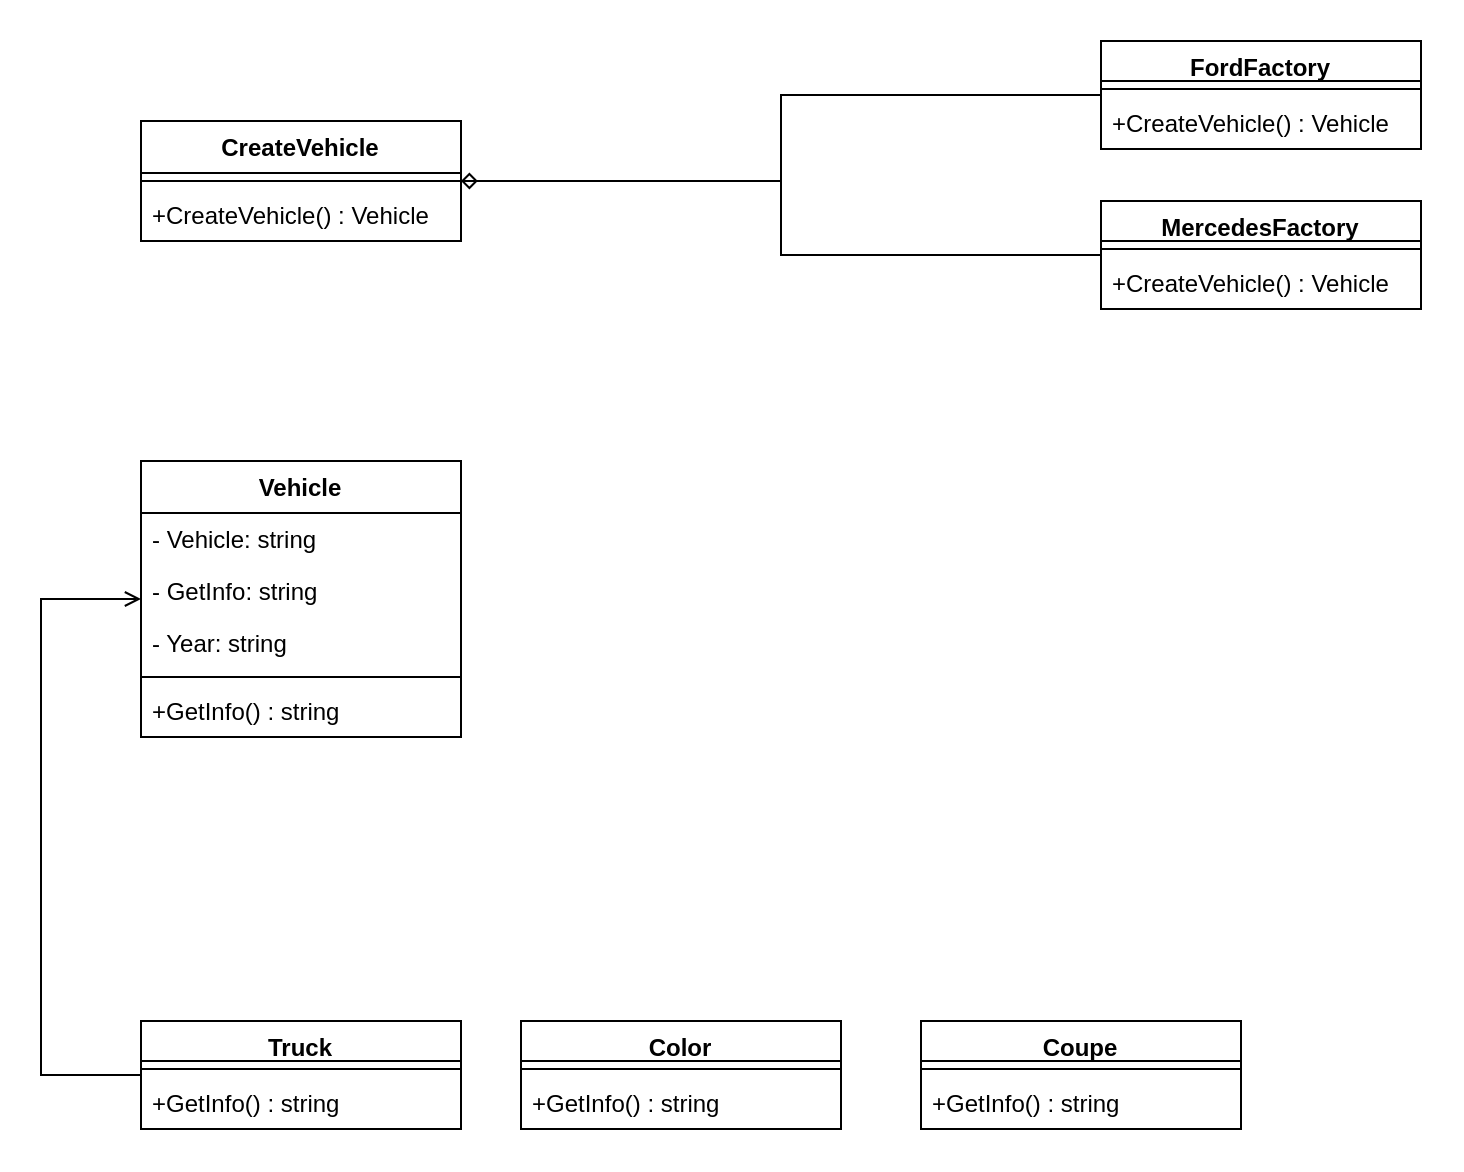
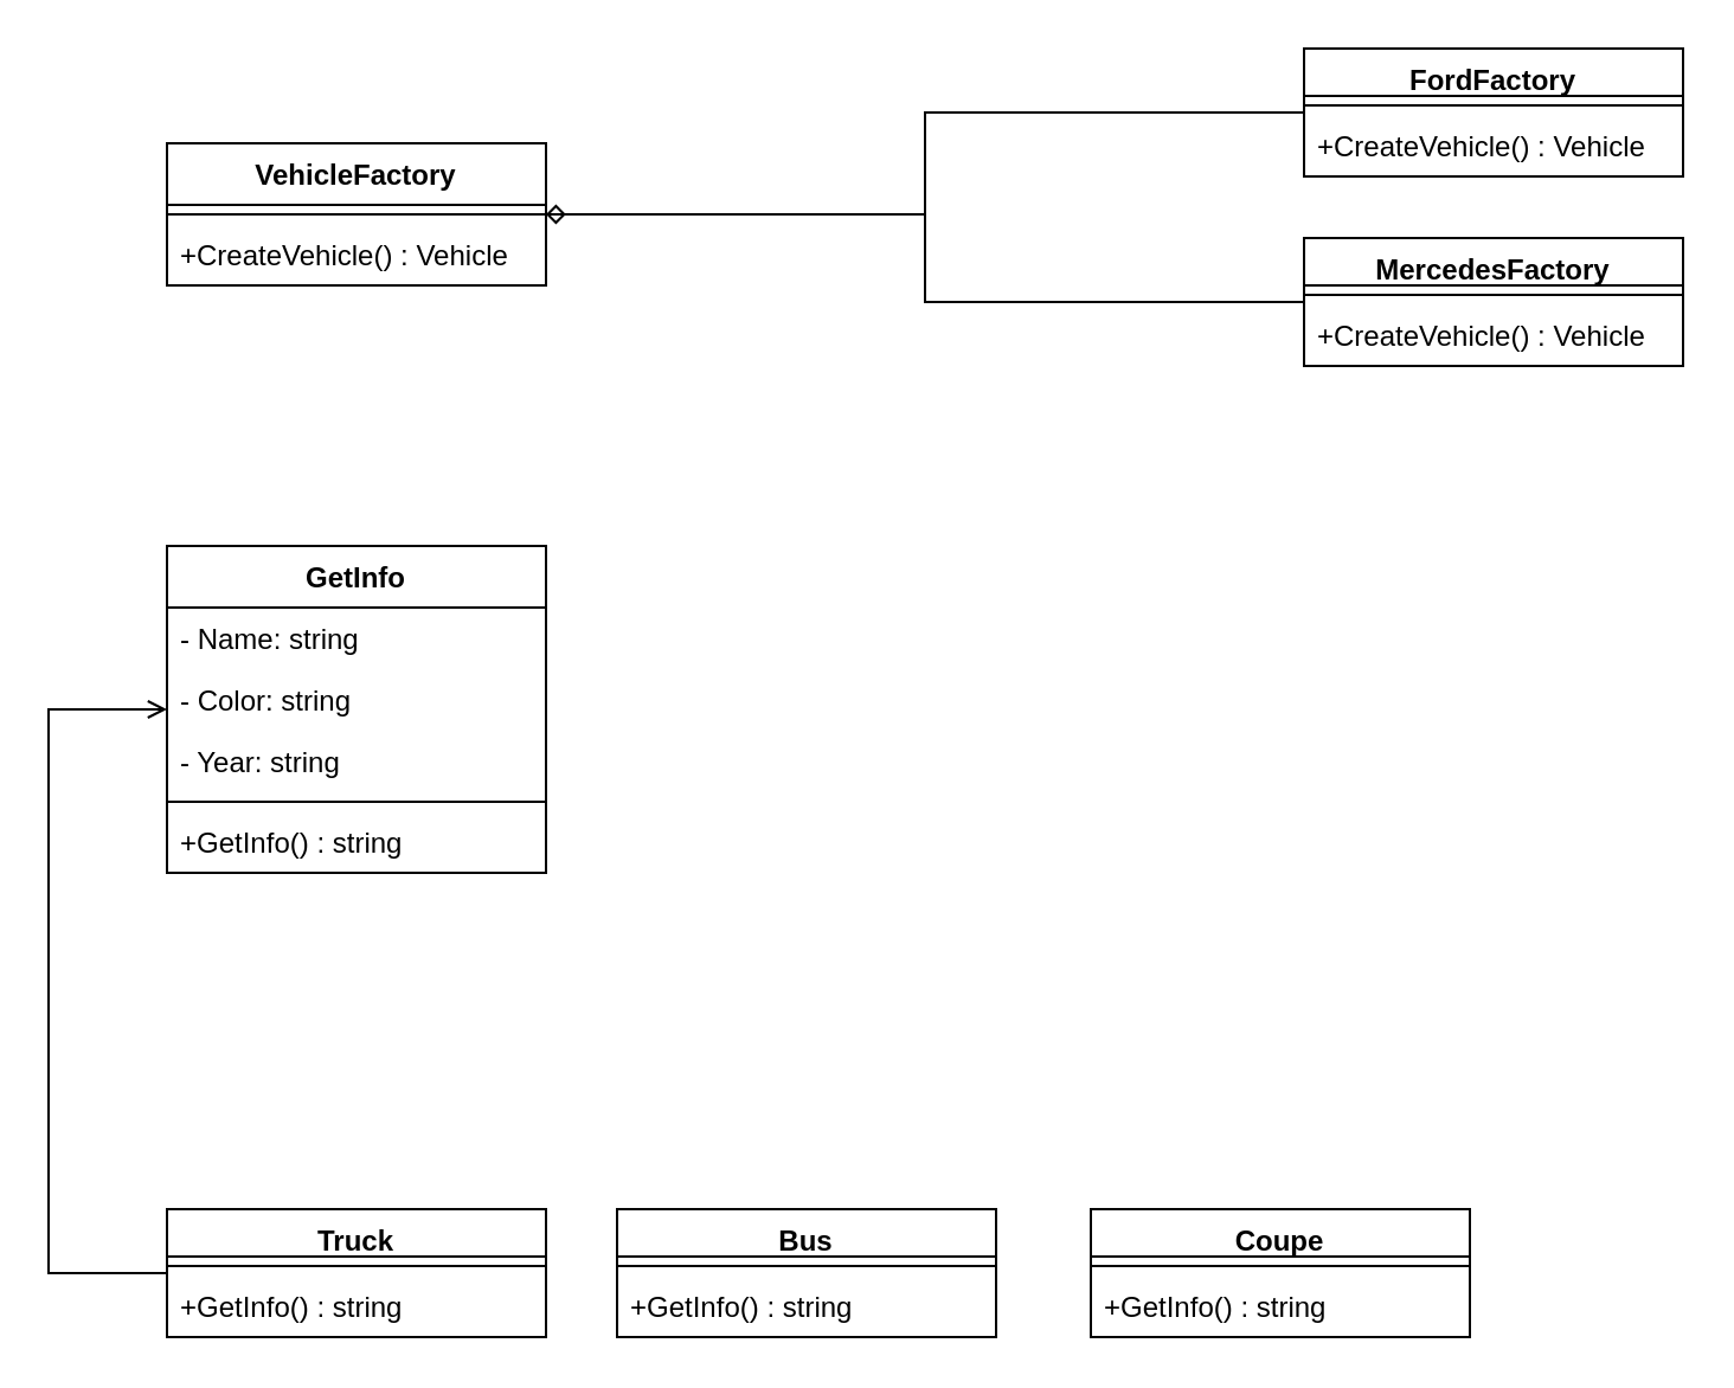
- <mxCell id="8" value="  CreateVehicle " style="swimlane;fontStyle=1;align=center;verticalAlign=top;childLayout=stackLayout;horizontal=1;startSize=26;horizontalStack=0;resizeParent=1;resizeParentMax=0;resizeLast=0;collapsible=1;marginBottom=0;whiteSpace=wrap;html=1;" vertex="1" parent="1"><mxGeometry x="70" y="60" width="160" height="60" as="geometry" /></mxCell>
+ <mxCell id="8" value="  VehicleFactory " style="swimlane;fontStyle=1;align=center;verticalAlign=top;childLayout=stackLayout;horizontal=1;startSize=26;horizontalStack=0;resizeParent=1;resizeParentMax=0;resizeLast=0;collapsible=1;marginBottom=0;whiteSpace=wrap;html=1;" vertex="1" parent="1"><mxGeometry x="70" y="60" width="160" height="60" as="geometry" /></mxCell>
- <mxCell id="2" value="Vehicle" style="swimlane;fontStyle=1;align=center;verticalAlign=top;childLayout=stackLayout;horizontal=1;startSize=26;horizontalStack=0;resizeParent=1;resizeParentMax=0;resizeLast=0;collapsible=1;marginBottom=0;whiteSpace=wrap;html=1;" vertex="1" parent="1"><mxGeometry x="70" y="230" width="160" height="138" as="geometry" /></mxCell>
+ <mxCell id="2" value="GetInfo" style="swimlane;fontStyle=1;align=center;verticalAlign=top;childLayout=stackLayout;horizontal=1;startSize=26;horizontalStack=0;resizeParent=1;resizeParentMax=0;resizeLast=0;collapsible=1;marginBottom=0;whiteSpace=wrap;html=1;" vertex="1" parent="1"><mxGeometry x="70" y="230" width="160" height="138" as="geometry" /></mxCell>
- <mxCell id="3" value="- Vehicle: string" style="text;strokeColor=none;fillColor=none;align=left;verticalAlign=top;spacingLeft=4;spacingRight=4;overflow=hidden;rotatable=0;points=[[0,0.5],[1,0.5]];portConstraint=eastwest;whiteSpace=wrap;html=1;" vertex="1" parent="2"><mxGeometry y="26" width="160" height="26" as="geometry" /></mxCell>
+ <mxCell id="3" value="- Name: string" style="text;strokeColor=none;fillColor=none;align=left;verticalAlign=top;spacingLeft=4;spacingRight=4;overflow=hidden;rotatable=0;points=[[0,0.5],[1,0.5]];portConstraint=eastwest;whiteSpace=wrap;html=1;" vertex="1" parent="2"><mxGeometry y="26" width="160" height="26" as="geometry" /></mxCell>
- <mxCell id="4" value="- GetInfo: string&#09;" style="text;strokeColor=none;fillColor=none;align=left;verticalAlign=top;spacingLeft=4;spacingRight=4;overflow=hidden;rotatable=0;points=[[0,0.5],[1,0.5]];portConstraint=eastwest;whiteSpace=wrap;html=1;" vertex="1" parent="2"><mxGeometry y="52" width="160" height="26" as="geometry" /></mxCell>
+ <mxCell id="4" value="- Color: string&#09;" style="text;strokeColor=none;fillColor=none;align=left;verticalAlign=top;spacingLeft=4;spacingRight=4;overflow=hidden;rotatable=0;points=[[0,0.5],[1,0.5]];portConstraint=eastwest;whiteSpace=wrap;html=1;" vertex="1" parent="2"><mxGeometry y="52" width="160" height="26" as="geometry" /></mxCell>
- <mxCell id="19" value="Color             " style="swimlane;fontStyle=1;align=center;verticalAlign=top;childLayout=stackLayout;horizontal=1;startSize=20;horizontalStack=0;resizeParent=1;resizeParentMax=0;resizeLast=0;collapsible=1;marginBottom=0;whiteSpace=wrap;html=1;" vertex="1" parent="1"><mxGeometry x="260" y="510" width="160" height="54" as="geometry" /></mxCell>
+ <mxCell id="19" value="Bus             " style="swimlane;fontStyle=1;align=center;verticalAlign=top;childLayout=stackLayout;horizontal=1;startSize=20;horizontalStack=0;resizeParent=1;resizeParentMax=0;resizeLast=0;collapsible=1;marginBottom=0;whiteSpace=wrap;html=1;" vertex="1" parent="1"><mxGeometry x="260" y="510" width="160" height="54" as="geometry" /></mxCell>
